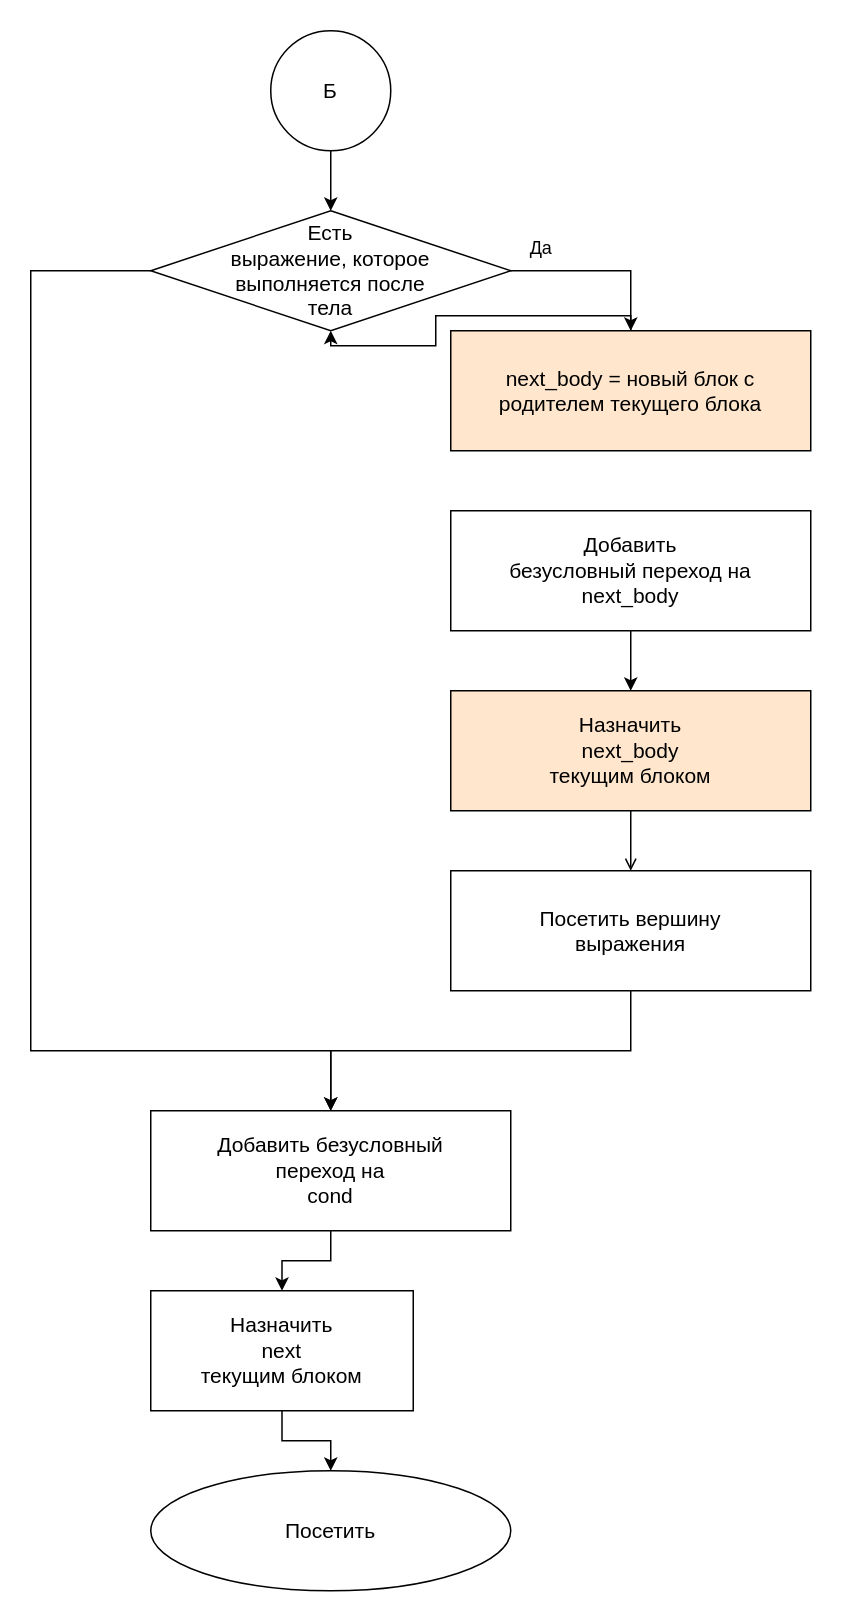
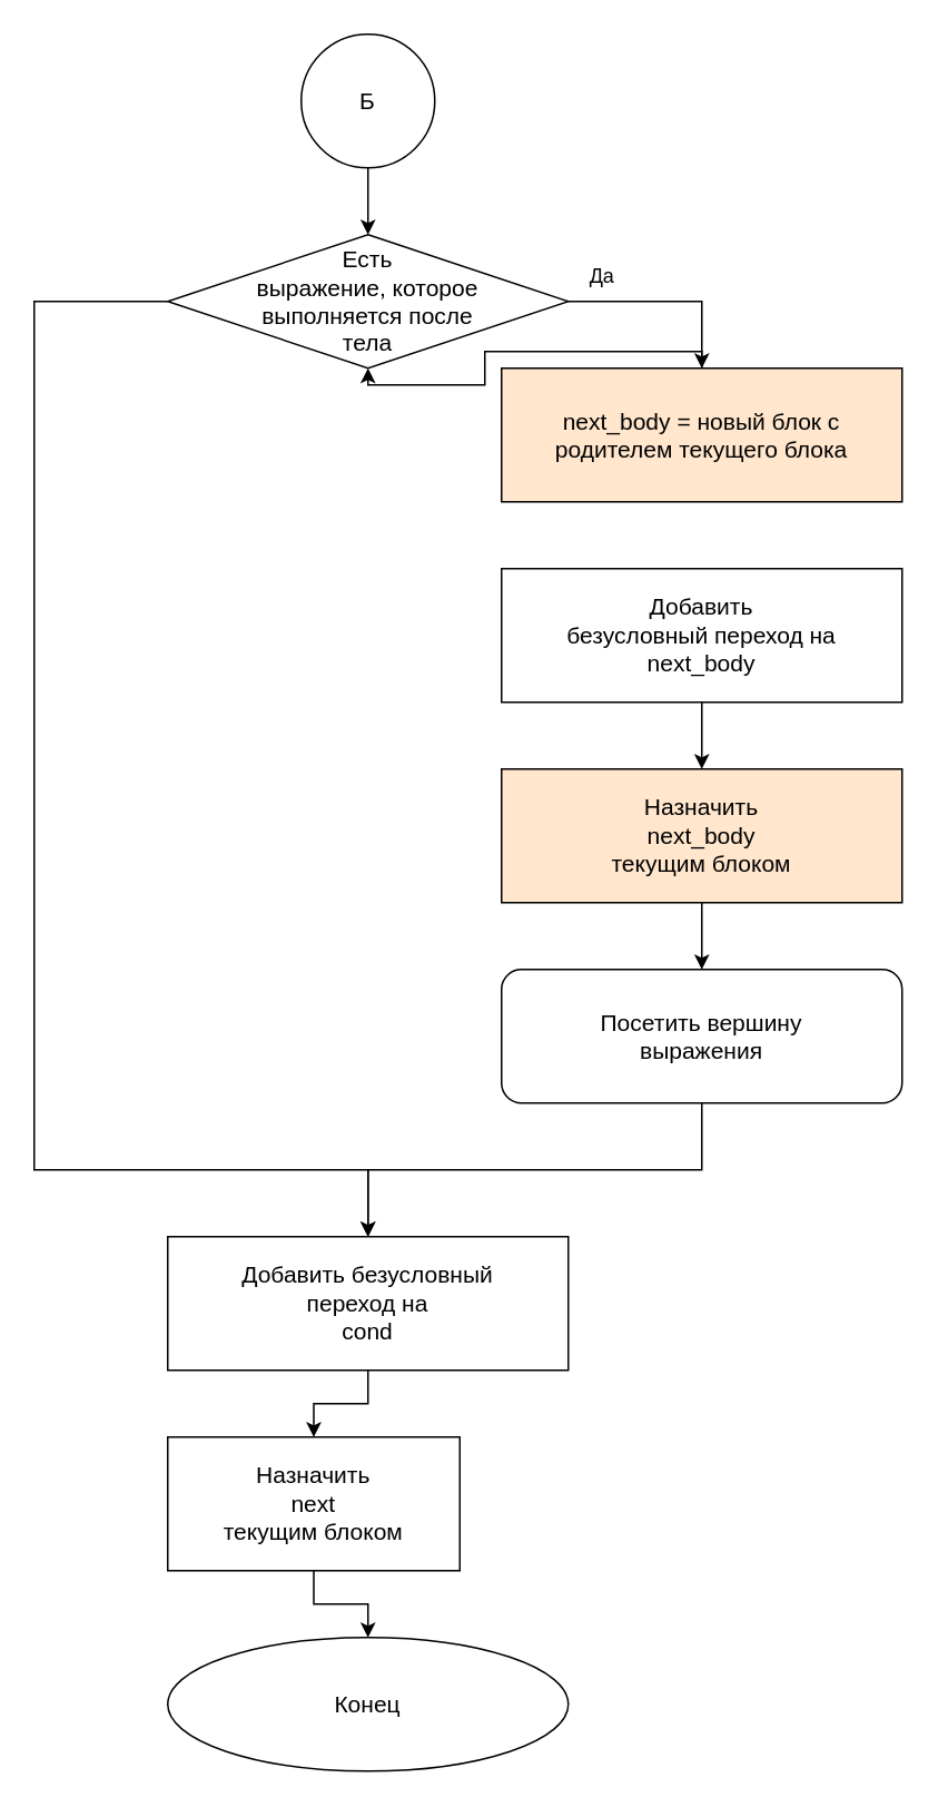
- <mxCell id="10" value="" style="edgeStyle=orthogonalEdgeStyle;rounded=0;html=1;endArrow=open;" parent="1" source="11" target="12" edge="1"><mxGeometry relative="1" as="geometry" /></mxCell>
+ <mxCell id="10" value="" style="edgeStyle=orthogonalEdgeStyle;rounded=0;html=1;" parent="1" source="11" target="12" edge="1"><mxGeometry relative="1" as="geometry" /></mxCell>
- <mxCell id="12" value="&lt;span style=&quot;font-size: 14px;&quot;&gt;Посетить вершину&lt;br&gt;выражения&lt;br&gt;&lt;/span&gt;" style="rounded=0;whiteSpace=wrap;html=1;" parent="1" vertex="1"><mxGeometry x="300" y="580" width="240" height="80" as="geometry" /></mxCell>
+ <mxCell id="12" value="&lt;span style=&quot;font-size: 14px;&quot;&gt;Посетить вершину&lt;br&gt;выражения&lt;br&gt;&lt;/span&gt;" style="whiteSpace=wrap;html=1;rounded=1;" parent="1" vertex="1"><mxGeometry x="300" y="580" width="240" height="80" as="geometry" /></mxCell>
- <mxCell id="20" value="Посетить" style="ellipse;whiteSpace=wrap;html=1;fontSize=14;" parent="1" vertex="1"><mxGeometry x="100" y="980" width="240" height="80" as="geometry" /></mxCell>
+ <mxCell id="20" value="Конец" style="ellipse;whiteSpace=wrap;html=1;fontSize=14;" parent="1" vertex="1"><mxGeometry x="100" y="980" width="240" height="80" as="geometry" /></mxCell>
